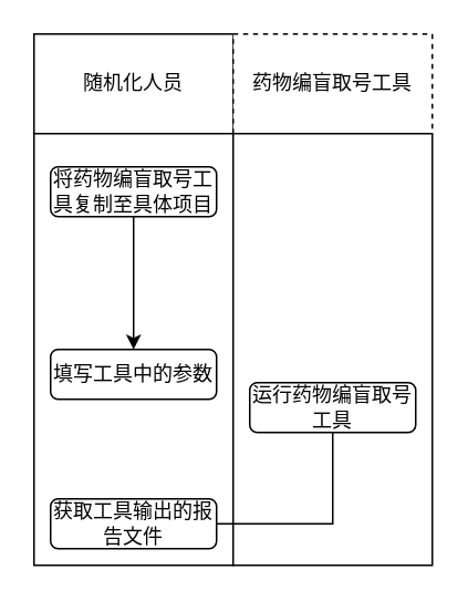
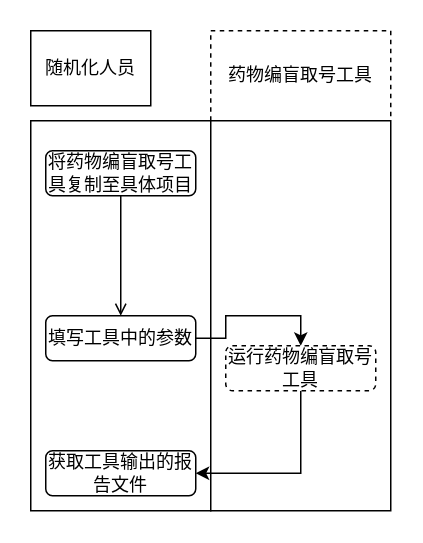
- <mxCell id="2" value="随机化人员" style="rounded=0;whiteSpace=wrap;html=1;" parent="1" vertex="1"><mxGeometry x="20" y="20" width="120" height="60" as="geometry" /></mxCell>
+ <mxCell id="2" value="随机化人员" style="rounded=0;whiteSpace=wrap;html=1;" parent="1" vertex="1"><mxGeometry x="20" y="20" width="80" height="50" as="geometry" /></mxCell>
- <mxCell id="6" style="edgeStyle=orthogonalEdgeStyle;rounded=0;orthogonalLoop=1;jettySize=auto;html=1;exitX=0.5;exitY=1;exitDx=0;exitDy=0;entryX=0.5;entryY=0;entryDx=0;entryDy=0;" parent="1" source="7" target="11" edge="1"><mxGeometry relative="1" as="geometry" /></mxCell>
+ <mxCell id="6" style="edgeStyle=orthogonalEdgeStyle;rounded=0;orthogonalLoop=1;jettySize=auto;html=1;exitX=0.5;exitY=1;exitDx=0;exitDy=0;entryX=0.5;entryY=0;entryDx=0;entryDy=0;endArrow=open;" parent="1" source="7" target="11" edge="1"><mxGeometry relative="1" as="geometry" /></mxCell>
+ <mxCell id="10" style="edgeStyle=orthogonalEdgeStyle;rounded=0;orthogonalLoop=1;jettySize=auto;html=1;exitX=1;exitY=0.5;exitDx=0;exitDy=0;entryX=0.5;entryY=0;entryDx=0;entryDy=0;" parent="1" source="11" target="9" edge="1"><mxGeometry relative="1" as="geometry" /></mxCell>
- <mxCell id="9" value="运行药物编盲取号工具" style="rounded=1;whiteSpace=wrap;html=1;" parent="1" vertex="1"><mxGeometry x="150" y="230" width="100" height="30" as="geometry" /></mxCell>
+ <mxCell id="9" value="运行药物编盲取号工具" style="rounded=1;whiteSpace=wrap;html=1;dashed=1;" parent="1" vertex="1"><mxGeometry x="150" y="230" width="100" height="30" as="geometry" /></mxCell>
- <mxCell id="8" style="edgeStyle=orthogonalEdgeStyle;rounded=0;orthogonalLoop=1;jettySize=auto;html=1;exitX=0.5;exitY=1;exitDx=0;exitDy=0;entryX=1;entryY=0.5;entryDx=0;entryDy=0;endArrow=none;" parent="1" source="9" target="12" edge="1"><mxGeometry relative="1" as="geometry" /></mxCell>
+ <mxCell id="8" style="edgeStyle=orthogonalEdgeStyle;rounded=0;orthogonalLoop=1;jettySize=auto;html=1;exitX=0.5;exitY=1;exitDx=0;exitDy=0;entryX=1;entryY=0.5;entryDx=0;entryDy=0;" parent="1" source="9" target="12" edge="1"><mxGeometry relative="1" as="geometry" /></mxCell>
